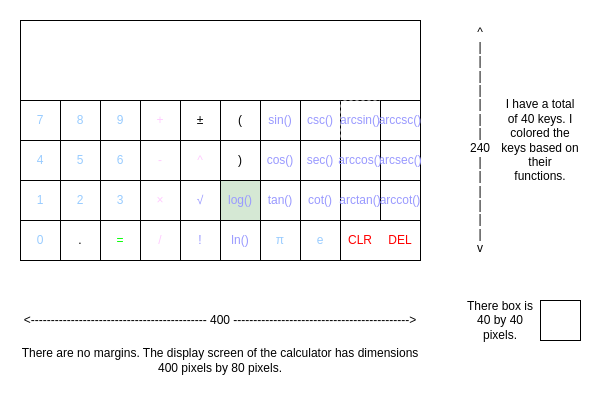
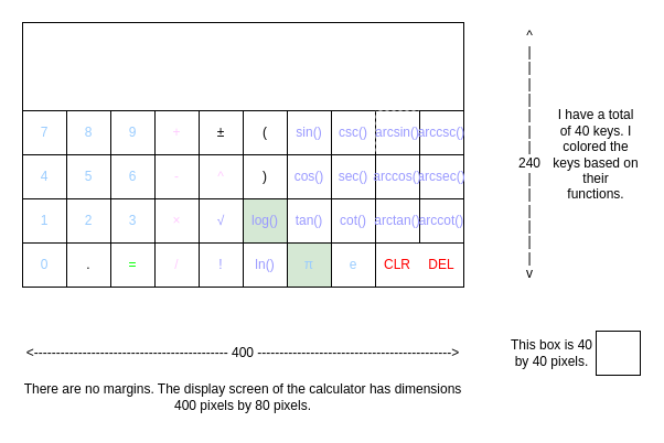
- <mxCell id="38" value="π" style="rounded=0;whiteSpace=wrap;html=1;fontColor=#99CCFF;" parent="1" vertex="1"><mxGeometry x="260" y="220" width="40" height="40" as="geometry" /></mxCell>
+ <mxCell id="38" value="π" style="rounded=0;whiteSpace=wrap;html=1;fontColor=#99CCFF;fillColor=#d5e8d4;" parent="1" vertex="1"><mxGeometry x="260" y="220" width="40" height="40" as="geometry" /></mxCell>
- <mxCell id="58" value="There box is 40 by 40 pixels." style="text;html=1;strokeColor=none;fillColor=none;align=center;verticalAlign=middle;whiteSpace=wrap;rounded=0;" parent="1" vertex="1"><mxGeometry x="460" y="300" width="80" height="40" as="geometry" /></mxCell>
+ <mxCell id="58" value="This box is 40 by 40 pixels." style="text;html=1;strokeColor=none;fillColor=none;align=center;verticalAlign=middle;whiteSpace=wrap;rounded=0;" parent="1" vertex="1"><mxGeometry x="460" y="300" width="80" height="40" as="geometry" /></mxCell>
